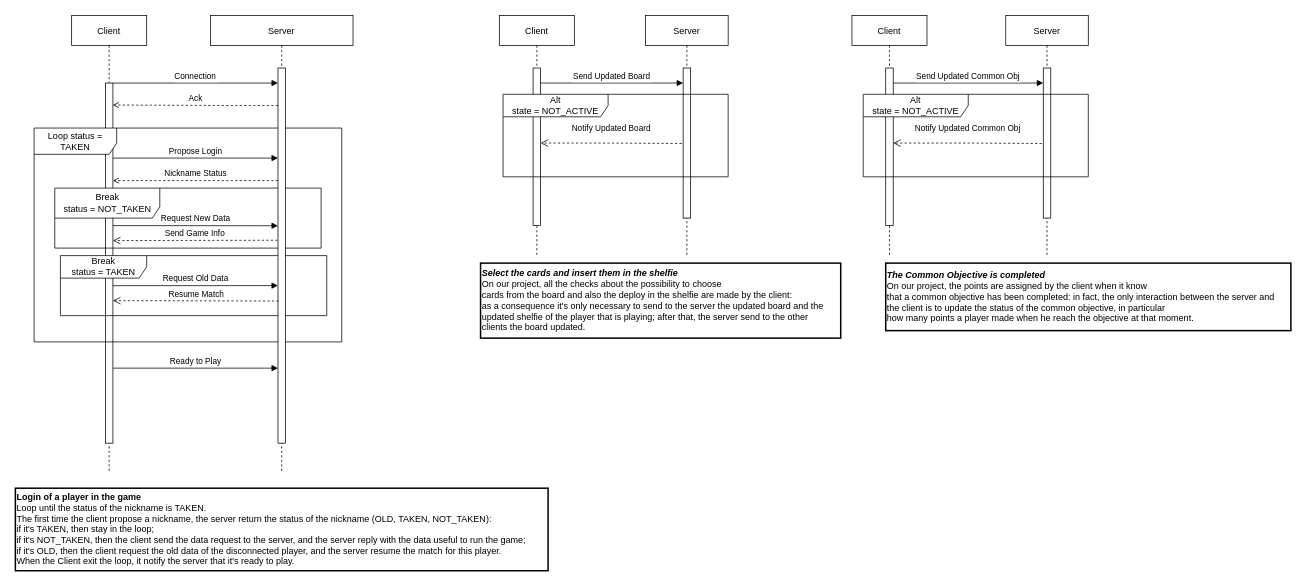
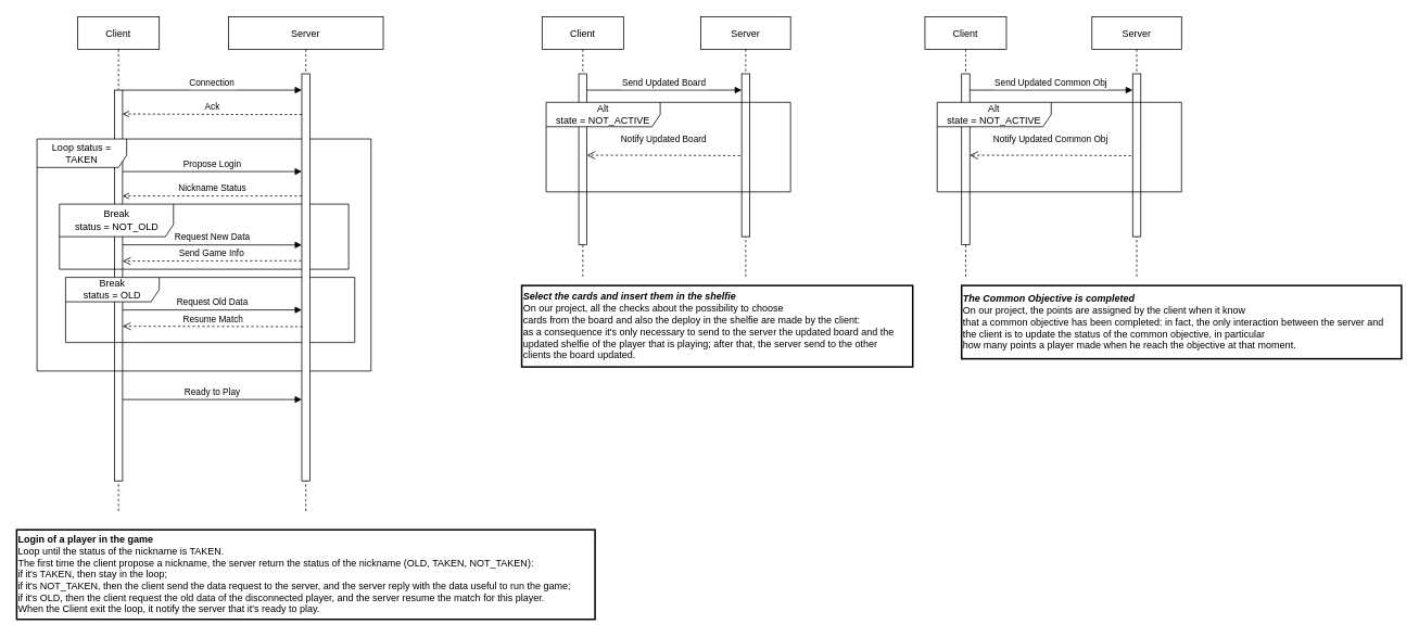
- <mxCell id="6" value="Break&lt;br&gt;status = NOT_TAKEN" style="shape=umlFrame;whiteSpace=wrap;html=1;width=140;height=40;" parent="2" vertex="1"><mxGeometry x="-22.5" y="230" width="355" height="80" as="geometry" /></mxCell>
+ <mxCell id="6" value="Break&lt;br&gt;status = NOT_OLD" style="shape=umlFrame;whiteSpace=wrap;html=1;width=140;height=40;" parent="2" vertex="1"><mxGeometry x="-22.5" y="230" width="355" height="80" as="geometry" /></mxCell>
- <mxCell id="7" value="Break&lt;br&gt;status = TAKEN" style="shape=umlFrame;whiteSpace=wrap;html=1;fillStyle=auto;fillColor=default;width=115;height=30;swimlaneFillColor=none;" parent="1" vertex="1"><mxGeometry x="80" y="340" width="355" height="80" as="geometry" /></mxCell>
+ <mxCell id="7" value="Break&lt;br&gt;status = OLD" style="shape=umlFrame;whiteSpace=wrap;html=1;fillStyle=auto;fillColor=default;width=115;height=30;swimlaneFillColor=none;" parent="1" vertex="1"><mxGeometry x="80" y="340" width="355" height="80" as="geometry" /></mxCell>
